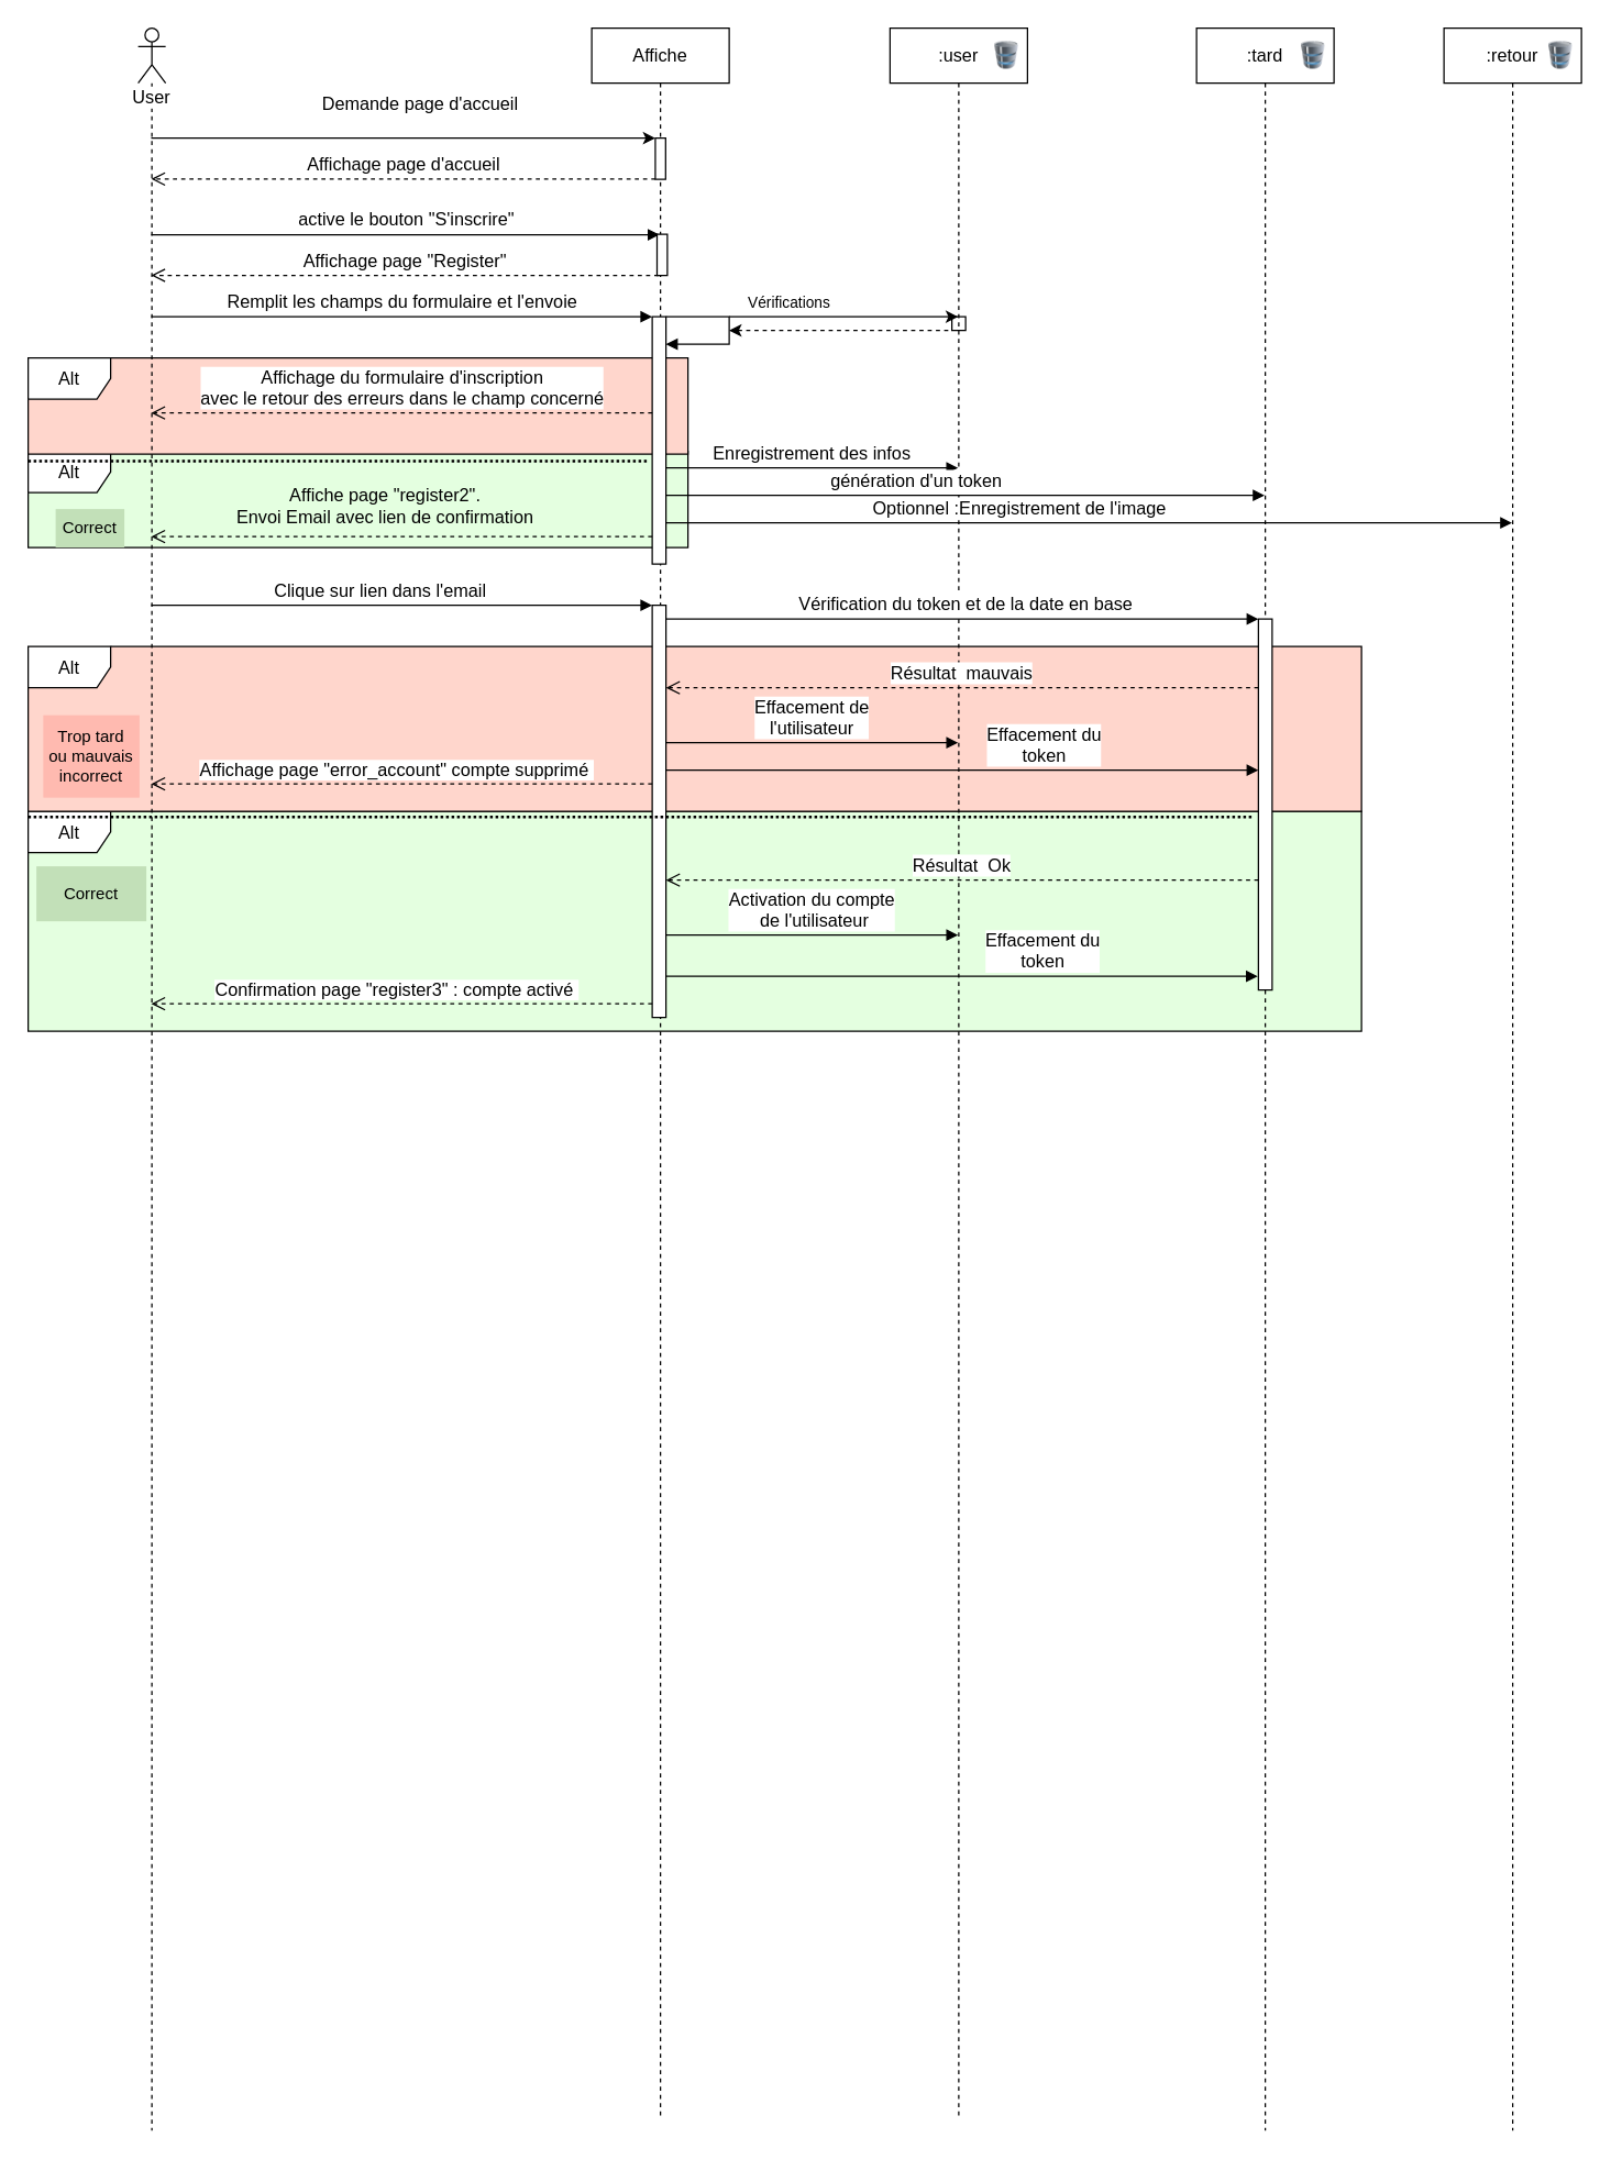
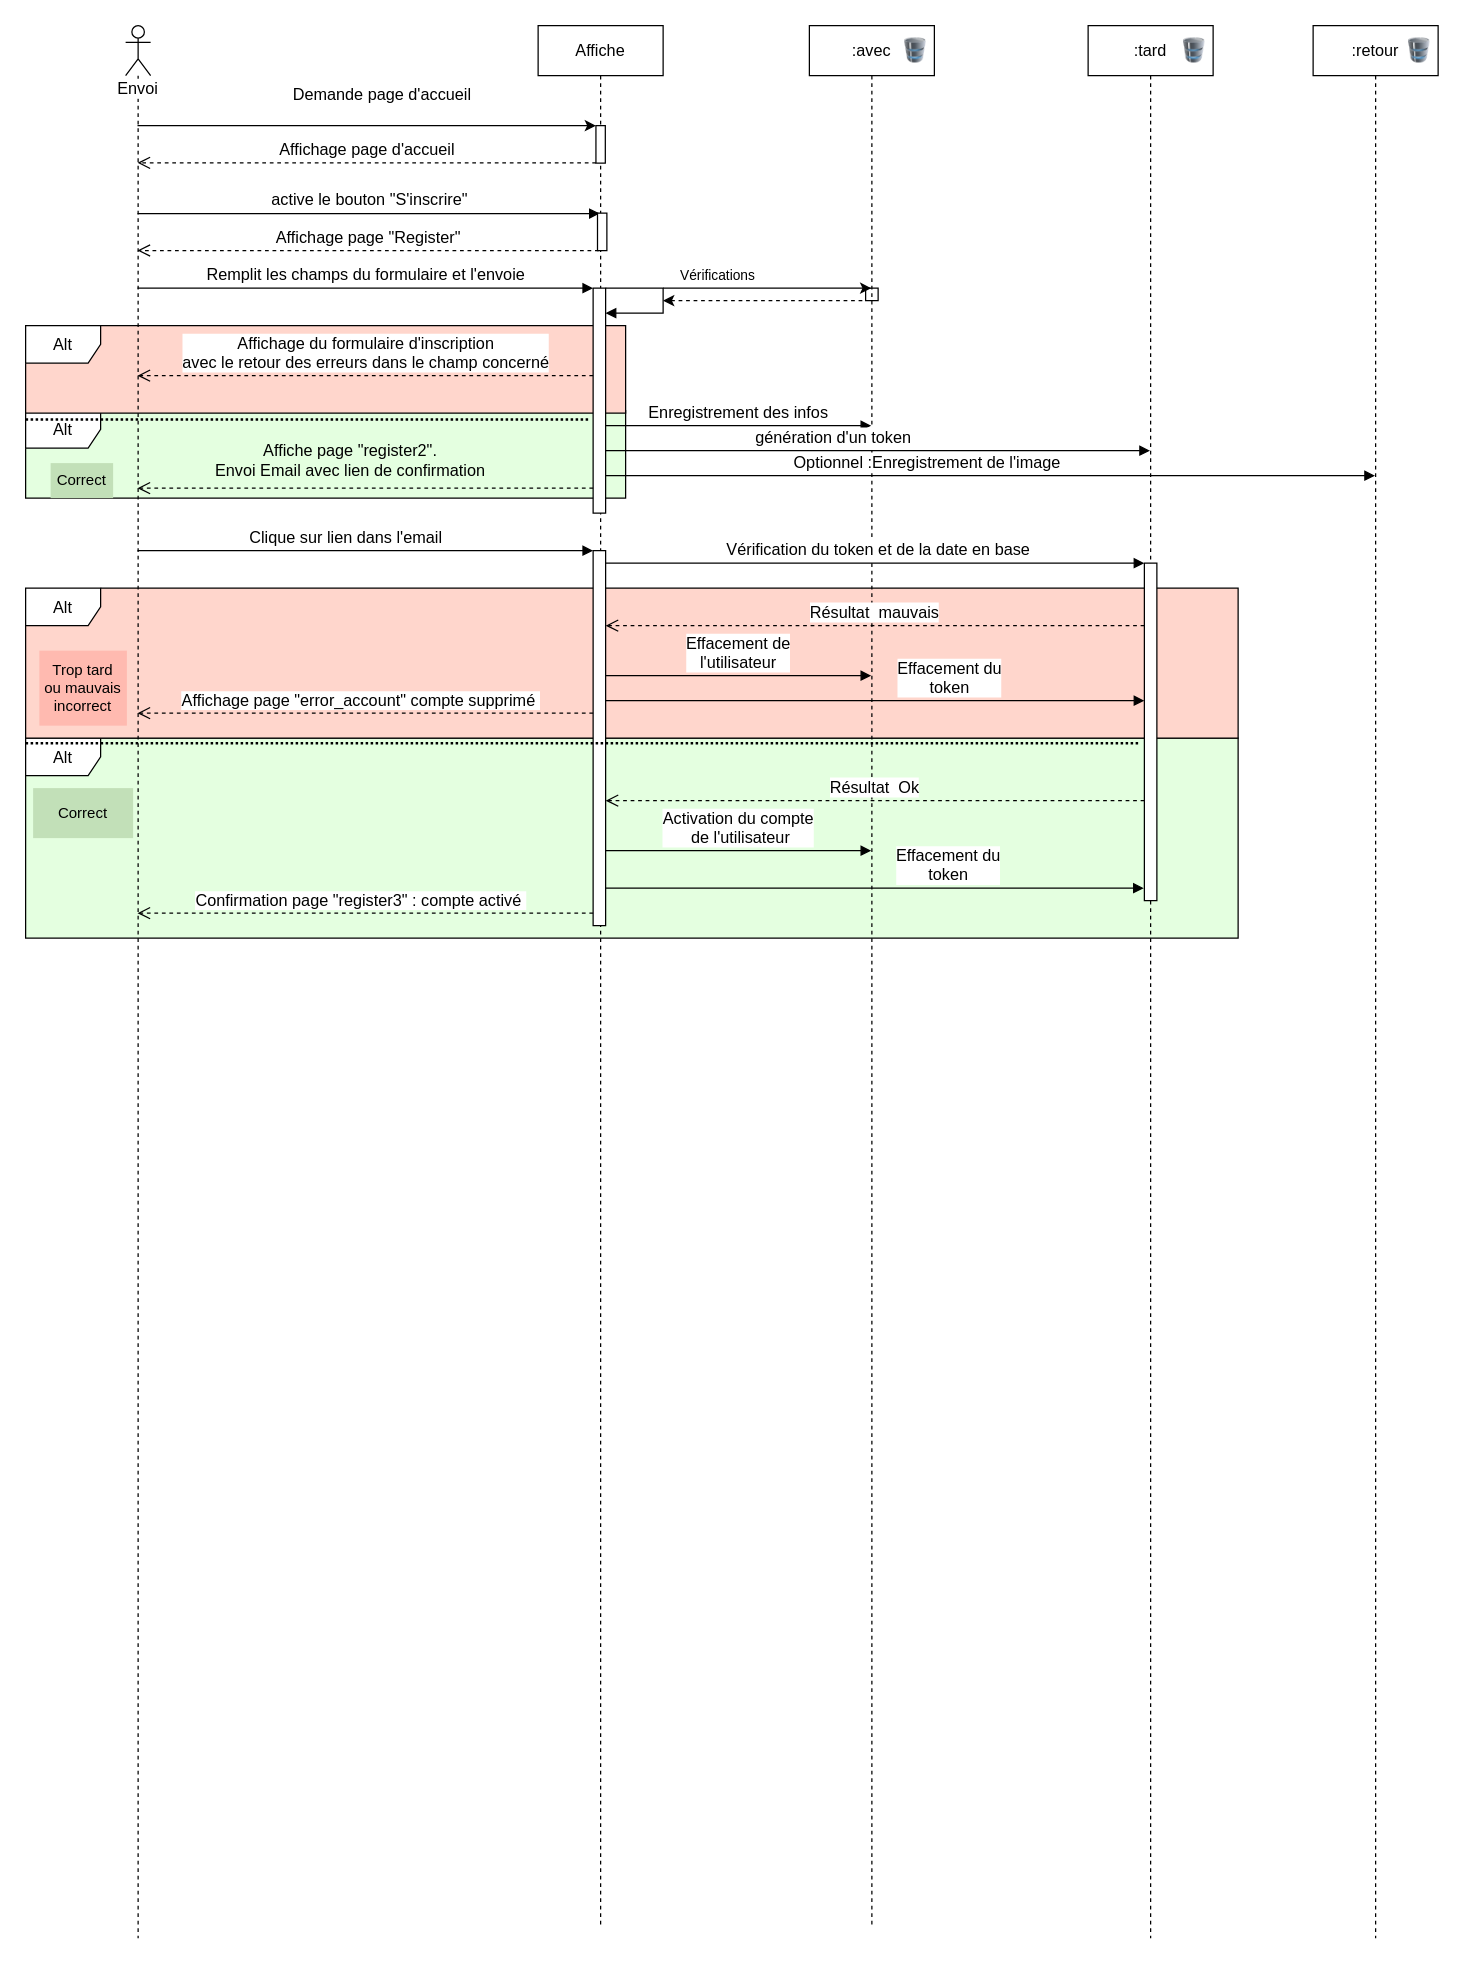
- <mxCell id="16" value=":user" style="shape=umlLifeline;perimeter=lifelinePerimeter;whiteSpace=wrap;html=1;container=1;collapsible=0;recursiveResize=0;outlineConnect=0;strokeWidth=1;fontSize=13;" parent="1" vertex="1"><mxGeometry x="647" width="100" height="1520" as="geometry" y="20" /></mxCell>
+ <mxCell id="16" value=":avec" style="shape=umlLifeline;perimeter=lifelinePerimeter;whiteSpace=wrap;html=1;container=1;collapsible=0;recursiveResize=0;outlineConnect=0;strokeWidth=1;fontSize=13;" parent="1" vertex="1"><mxGeometry x="647" width="100" height="1520" as="geometry" y="20" /></mxCell>
- <mxCell id="20" value="User" style="shape=umlLifeline;participant=umlActor;perimeter=lifelinePerimeter;whiteSpace=wrap;html=1;container=1;collapsible=0;recursiveResize=0;verticalAlign=top;spacingTop=36;labelBackgroundColor=#ffffff;outlineConnect=0;fontSize=13;" parent="1" vertex="1"><mxGeometry x="100" width="20" height="1530" as="geometry" y="20" /></mxCell>
+ <mxCell id="20" value="Envoi" style="shape=umlLifeline;participant=umlActor;perimeter=lifelinePerimeter;whiteSpace=wrap;html=1;container=1;collapsible=0;recursiveResize=0;verticalAlign=top;spacingTop=36;labelBackgroundColor=#ffffff;outlineConnect=0;fontSize=13;" parent="1" vertex="1"><mxGeometry x="100" width="20" height="1530" as="geometry" y="20" /></mxCell>
